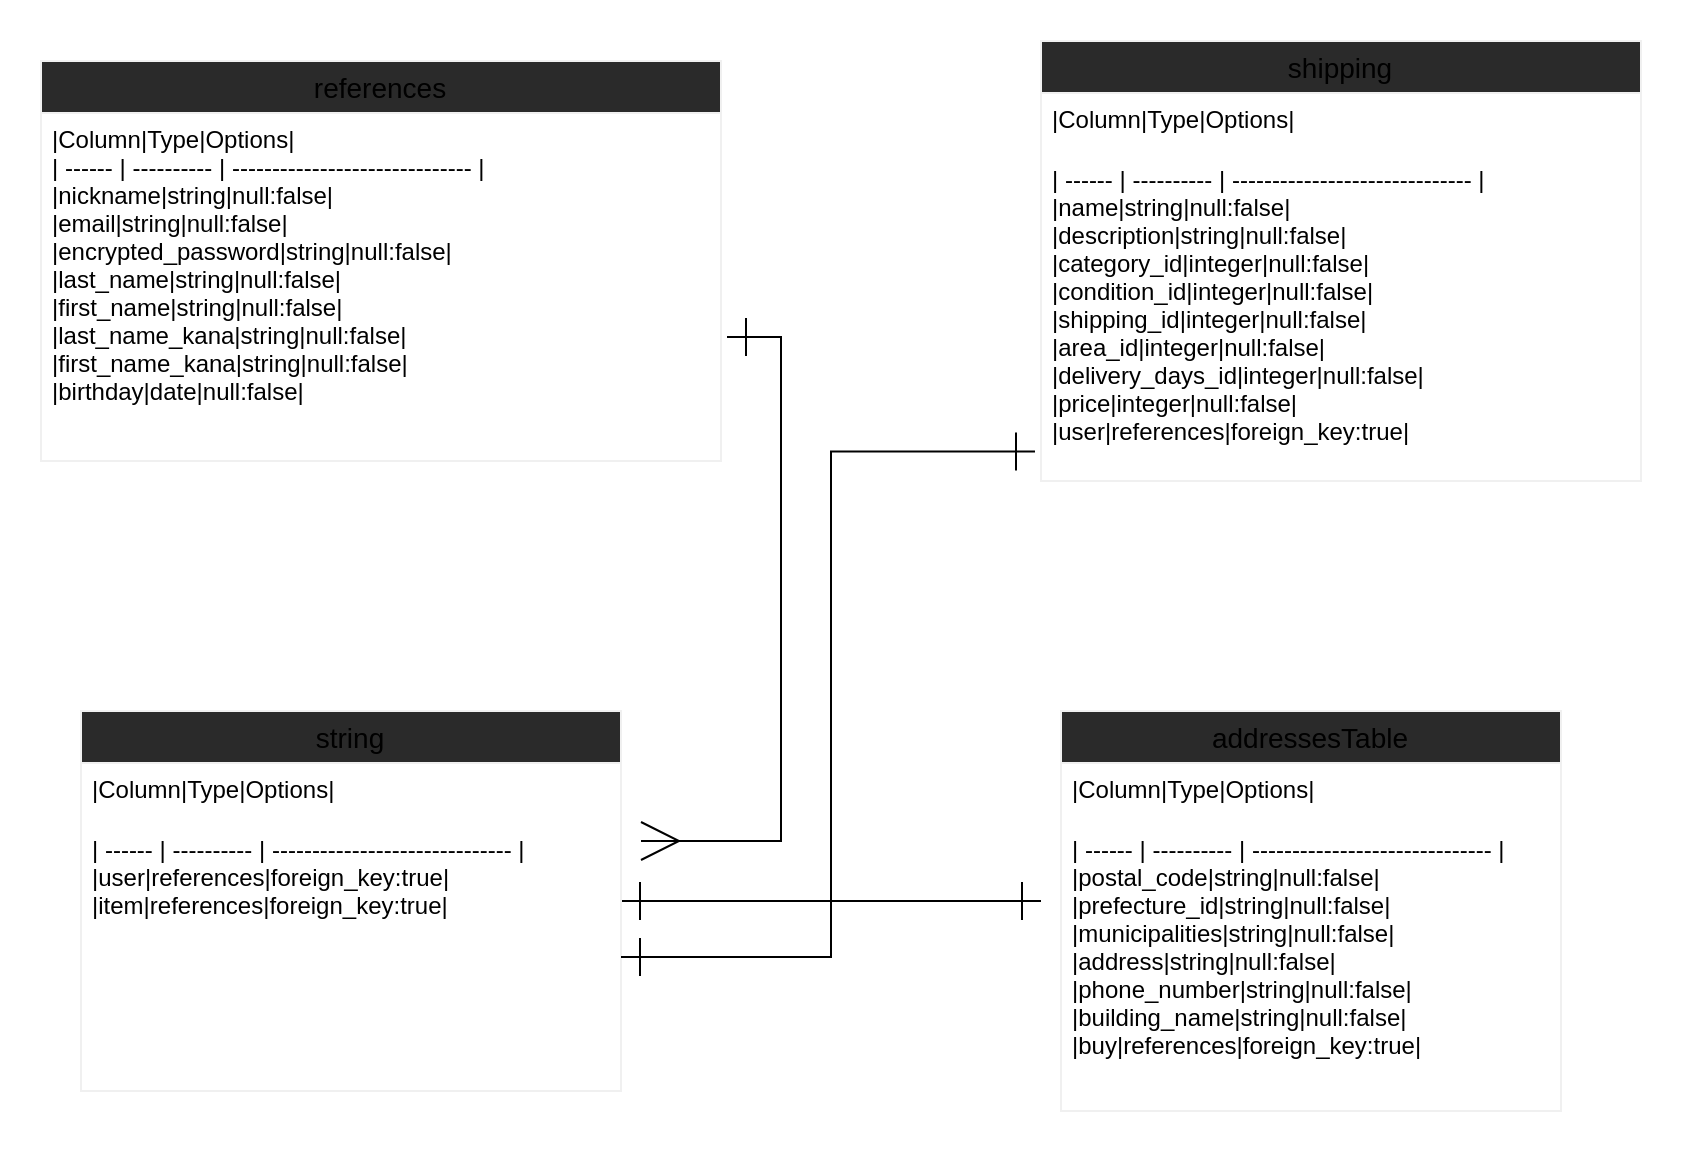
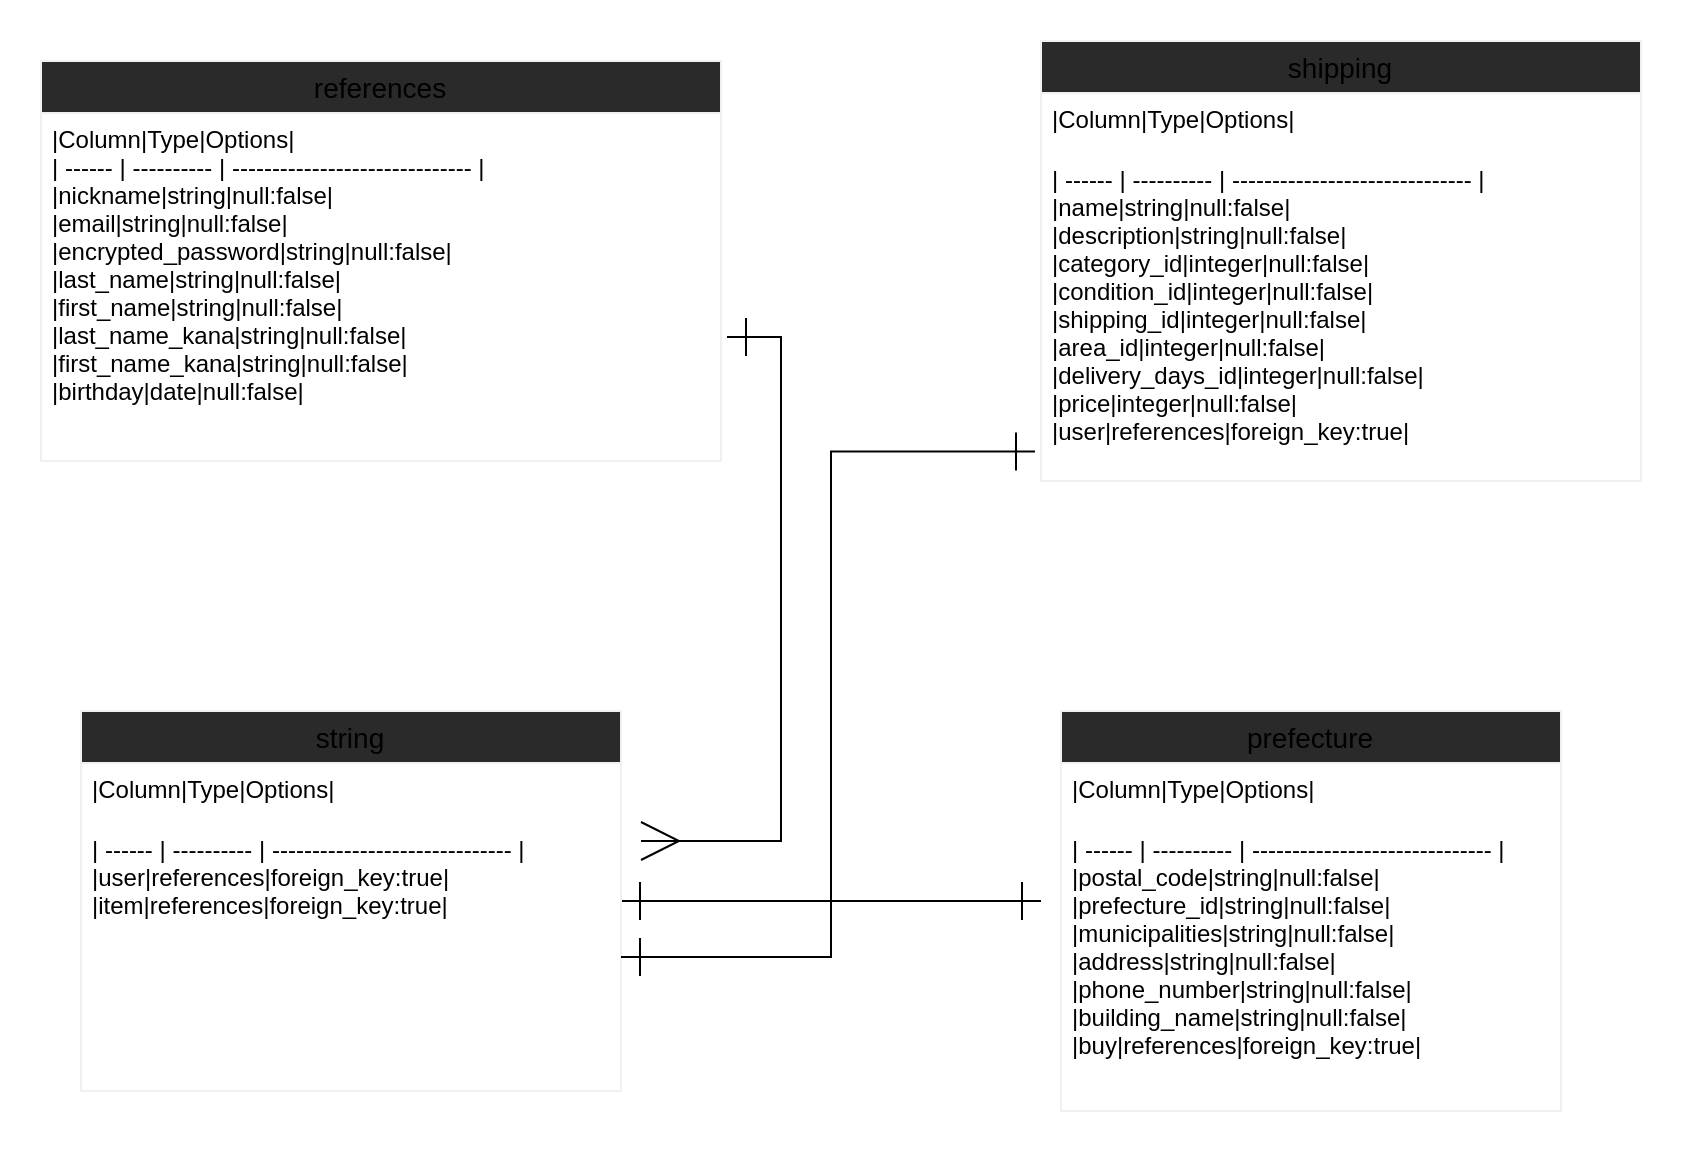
- <mxCell id="7" value="addressesTable" style="swimlane;fontStyle=0;childLayout=stackLayout;horizontal=1;startSize=26;horizontalStack=0;resizeParent=1;resizeParentMax=0;resizeLast=0;collapsible=1;marginBottom=0;align=center;fontSize=14;strokeColor=#F0F0F0;fillColor=#2a2a2a;" parent="1" vertex="1"><mxGeometry x="530" y="355" width="250" height="200" as="geometry" /></mxCell>
+ <mxCell id="7" value="prefecture" style="swimlane;fontStyle=0;childLayout=stackLayout;horizontal=1;startSize=26;horizontalStack=0;resizeParent=1;resizeParentMax=0;resizeLast=0;collapsible=1;marginBottom=0;align=center;fontSize=14;strokeColor=#F0F0F0;fillColor=#2a2a2a;" parent="1" vertex="1"><mxGeometry x="530" y="355" width="250" height="200" as="geometry" /></mxCell>
